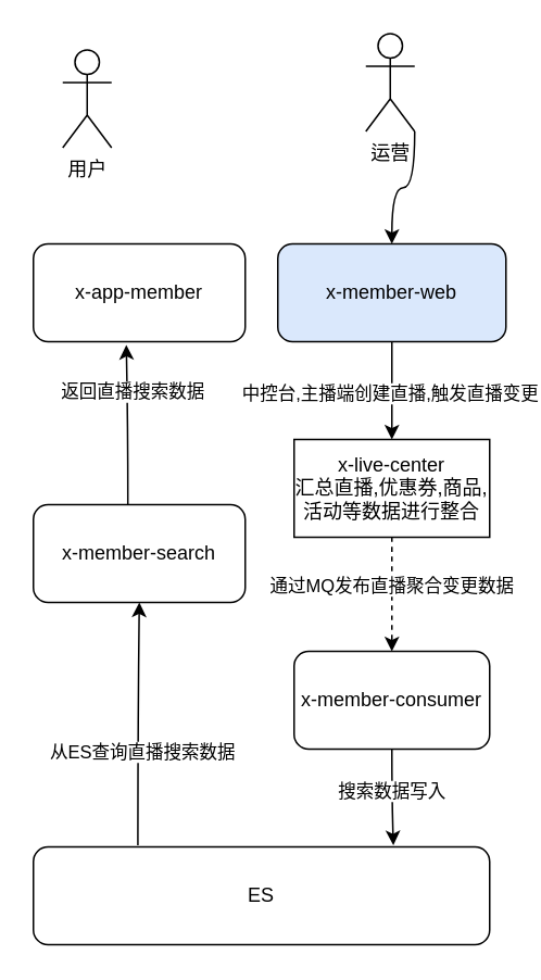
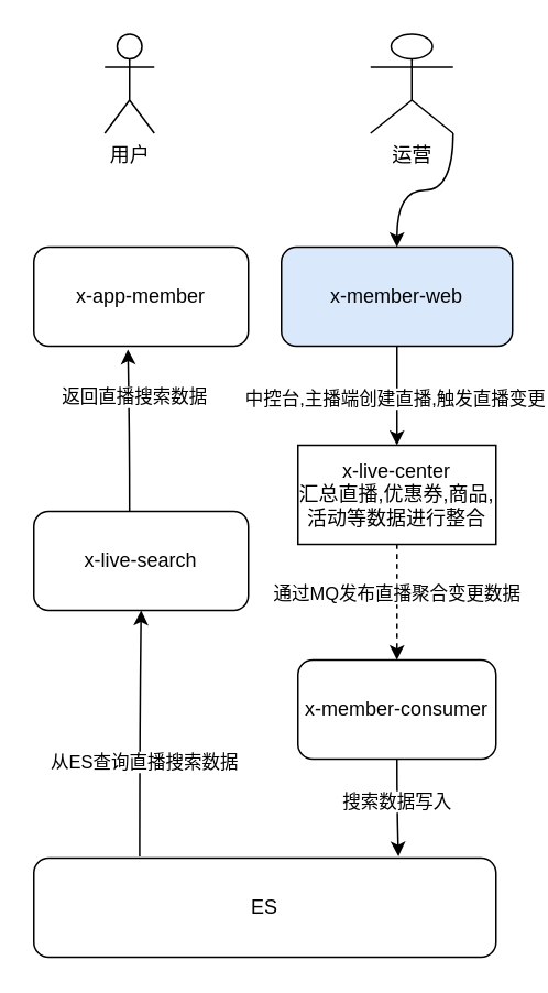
- <mxCell id="20" value="运营" style="shape=umlActor;verticalLabelPosition=bottom;verticalAlign=top;html=1;outlineConnect=0;" parent="1" vertex="1"><mxGeometry x="224" y="20" width="30" height="60" as="geometry" /></mxCell>
+ <mxCell id="20" value="运营" style="shape=umlActor;verticalLabelPosition=bottom;verticalAlign=top;html=1;outlineConnect=0;" parent="1" vertex="1"><mxGeometry x="224" y="20" width="50" height="60" as="geometry" /></mxCell>
- <mxCell id="18" value="用户" style="shape=umlActor;verticalLabelPosition=bottom;verticalAlign=top;html=1;outlineConnect=0;" parent="1" vertex="1"><mxGeometry x="38" y="30" width="30" height="60" as="geometry" /></mxCell>
+ <mxCell id="18" value="用户" style="shape=umlActor;verticalLabelPosition=bottom;verticalAlign=top;html=1;outlineConnect=0;" parent="1" vertex="1"><mxGeometry x="63" y="20" width="30" height="60" as="geometry" /></mxCell>
- <mxCell id="5" value="x-member-search" style="rounded=1;whiteSpace=wrap;html=1;" parent="1" vertex="1"><mxGeometry x="20" y="309" width="130" height="60" as="geometry" /></mxCell>
+ <mxCell id="5" value="x-live-search" style="rounded=1;whiteSpace=wrap;html=1;" parent="1" vertex="1"><mxGeometry x="20" y="309" width="130" height="60" as="geometry" /></mxCell>
